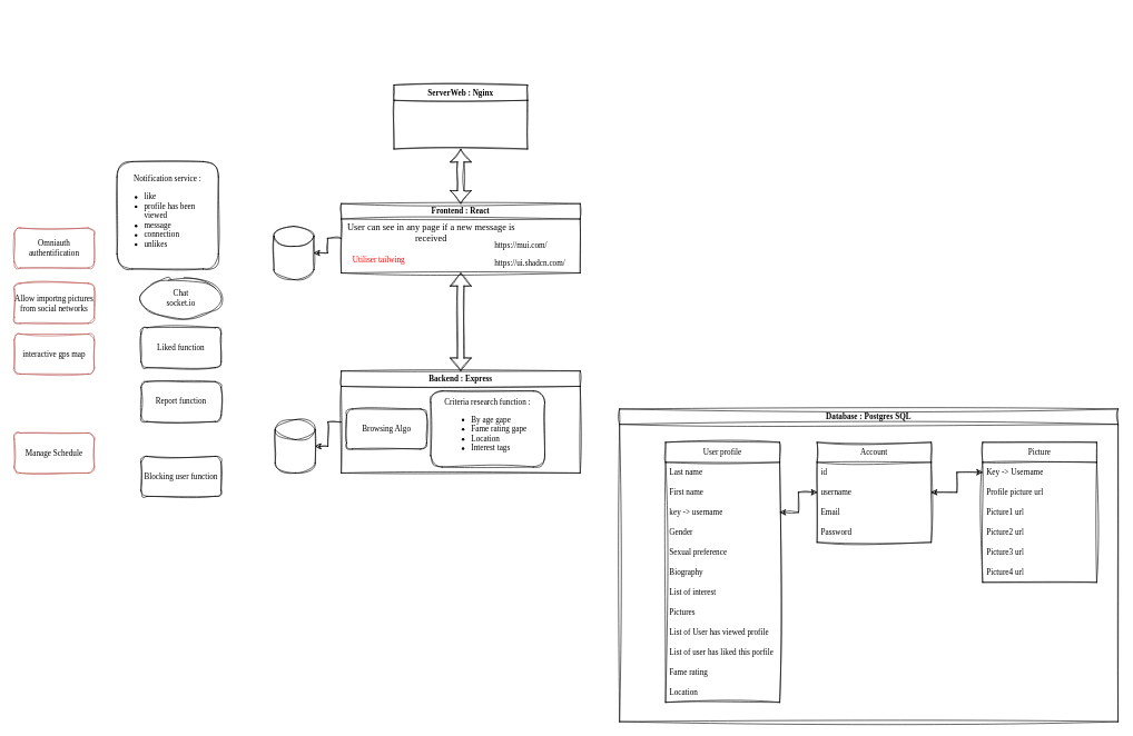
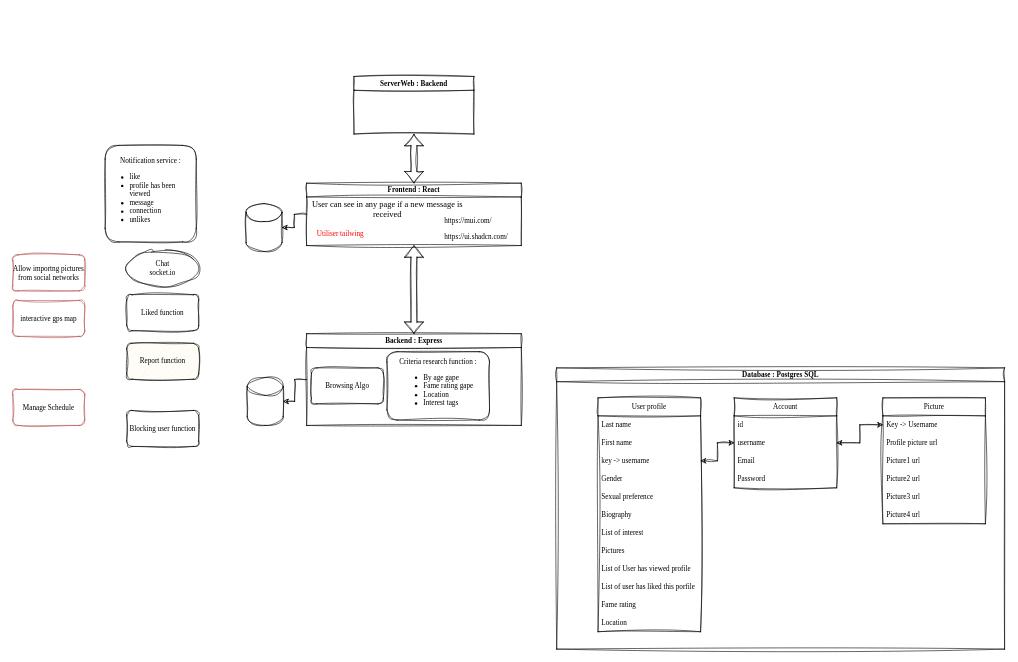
- <mxCell id="12" value="ServerWeb : Nginx" style="swimlane;whiteSpace=wrap;html=1;hachureGap=4;fontFamily=Architects Daughter;fontSource=https%3A%2F%2Ffonts.googleapis.com%2Fcss%3Ffamily%3DArchitects%2BDaughter;sketch=1;curveFitting=1;jiggle=2;" vertex="1" parent="1"><mxGeometry x="589" y="127" width="200" height="96" as="geometry" /></mxCell>
+ <mxCell id="12" value="ServerWeb : Backend" style="swimlane;whiteSpace=wrap;html=1;hachureGap=4;fontFamily=Architects Daughter;fontSource=https%3A%2F%2Ffonts.googleapis.com%2Fcss%3Ffamily%3DArchitects%2BDaughter;sketch=1;curveFitting=1;jiggle=2;" vertex="1" parent="1"><mxGeometry x="589" y="127" width="200" height="96" as="geometry" /></mxCell>
- <mxCell id="49" value="Omniauth authentification" style="rounded=1;whiteSpace=wrap;html=1;hachureGap=4;fontFamily=Architects Daughter;fontSource=https%3A%2F%2Ffonts.googleapis.com%2Fcss%3Ffamily%3DArchitects%2BDaughter;fillColor=none;strokeColor=#b85450;sketch=1;curveFitting=1;jiggle=2;" vertex="1" parent="1"><mxGeometry x="20" y="341.5" width="120" height="60" as="geometry" /></mxCell>
- <mxCell id="44" value="Report function" style="rounded=1;whiteSpace=wrap;html=1;hachureGap=4;fontFamily=Architects Daughter;fontSource=https%3A%2F%2Ffonts.googleapis.com%2Fcss%3Ffamily%3DArchitects%2BDaughter;sketch=1;curveFitting=1;jiggle=2;" vertex="1" parent="1"><mxGeometry x="210" y="572" width="120" height="60" as="geometry" /></mxCell>
+ <mxCell id="44" value="Report function" style="rounded=1;whiteSpace=wrap;html=1;hachureGap=4;fontFamily=Architects Daughter;fontSource=https%3A%2F%2Ffonts.googleapis.com%2Fcss%3Ffamily%3DArchitects%2BDaughter;sketch=1;curveFitting=1;jiggle=2;fillColor=#fff2cc;" vertex="1" parent="1"><mxGeometry x="210" y="572" width="120" height="60" as="geometry" /></mxCell>
